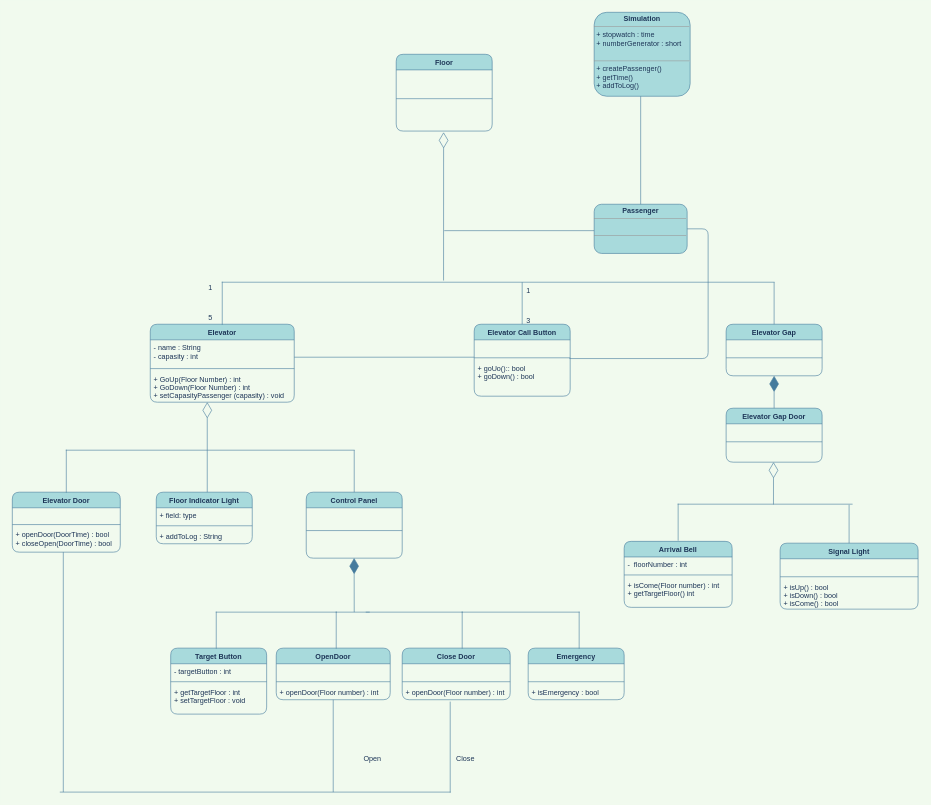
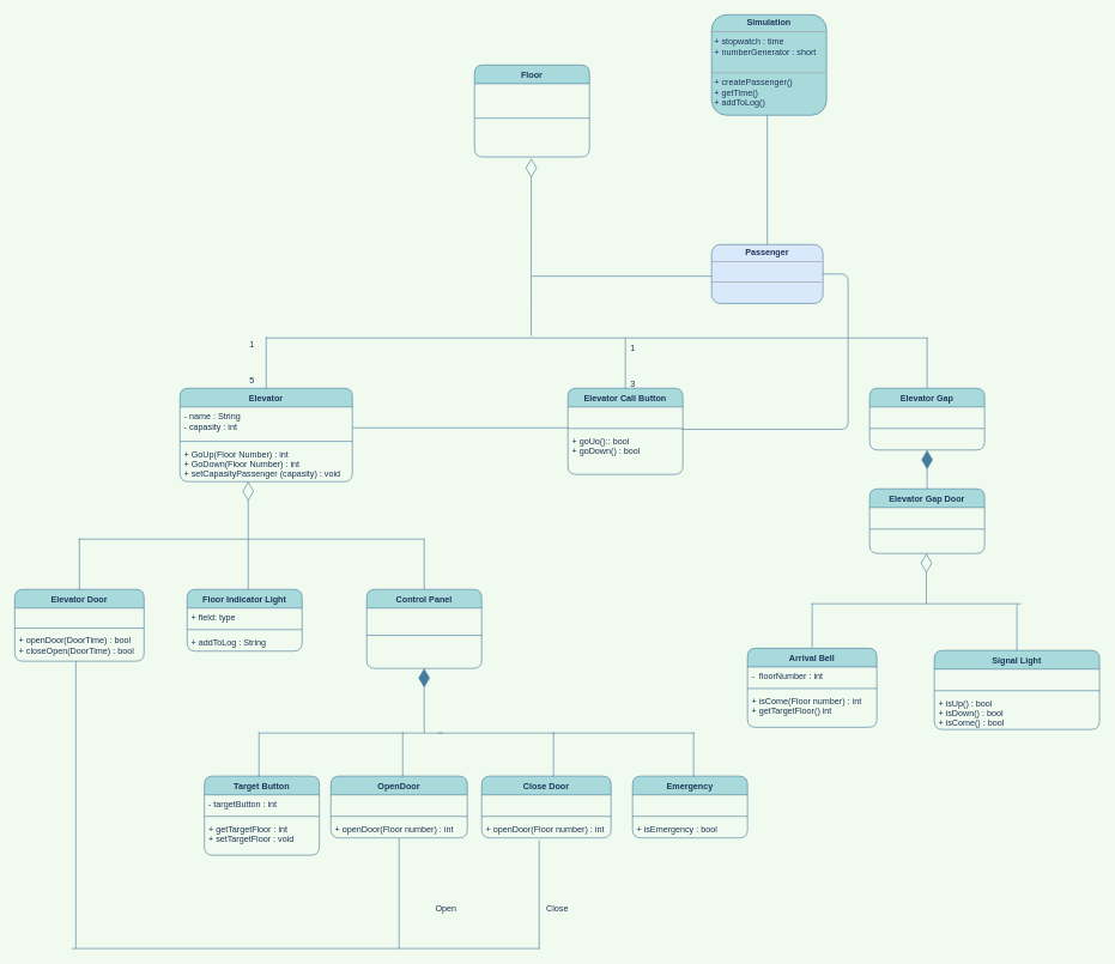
- <mxCell id="79" value="&lt;p style=&quot;margin:0px;margin-top:4px;text-align:center;&quot;&gt;&lt;b&gt;Passenger&lt;/b&gt;&lt;/p&gt;&lt;hr size=&quot;1&quot;&gt;&lt;p style=&quot;margin:0px;margin-left:4px;&quot;&gt;&amp;nbsp;&amp;nbsp;&lt;/p&gt;&lt;hr size=&quot;1&quot;&gt;&lt;p style=&quot;margin:0px;margin-left:4px;&quot;&gt;&amp;nbsp; &amp;nbsp;&lt;/p&gt;" style="verticalAlign=top;align=left;overflow=fill;fontSize=12;fontFamily=Helvetica;html=1;strokeWidth=1;rounded=1;fillColor=#A8DADC;strokeColor=#457B9D;fontColor=#1D3557;" vertex="1" parent="1"><mxGeometry x="990" y="340" width="155" height="82" as="geometry" /></mxCell>
+ <mxCell id="79" value="&lt;p style=&quot;margin:0px;margin-top:4px;text-align:center;&quot;&gt;&lt;b&gt;Passenger&lt;/b&gt;&lt;/p&gt;&lt;hr size=&quot;1&quot;&gt;&lt;p style=&quot;margin:0px;margin-left:4px;&quot;&gt;&amp;nbsp;&amp;nbsp;&lt;/p&gt;&lt;hr size=&quot;1&quot;&gt;&lt;p style=&quot;margin:0px;margin-left:4px;&quot;&gt;&amp;nbsp; &amp;nbsp;&lt;/p&gt;" style="verticalAlign=top;align=left;overflow=fill;fontSize=12;fontFamily=Helvetica;html=1;strokeWidth=1;rounded=1;fillColor=#dae8fc;strokeColor=#457B9D;fontColor=#1D3557;" vertex="1" parent="1"><mxGeometry x="990" y="340" width="155" height="82" as="geometry" /></mxCell>
